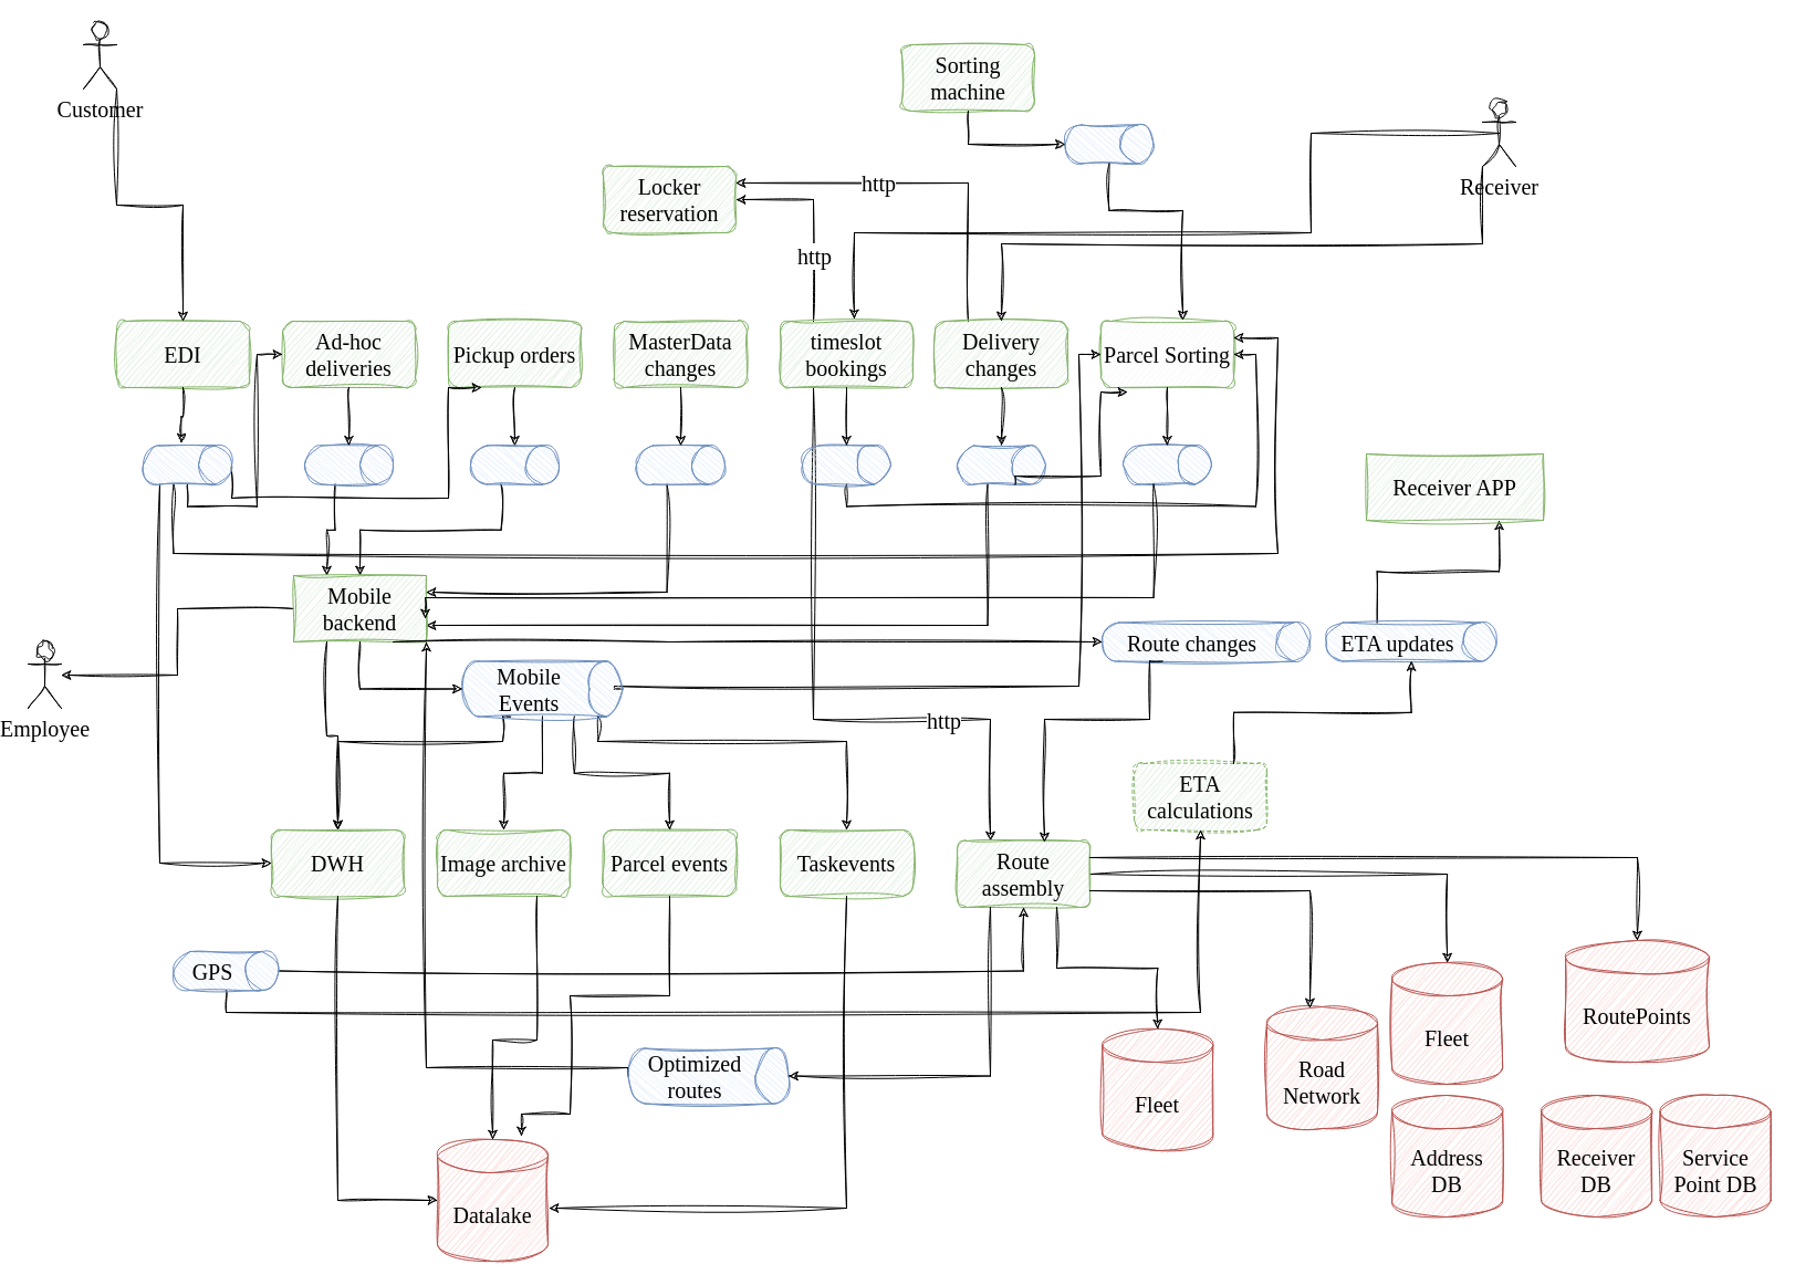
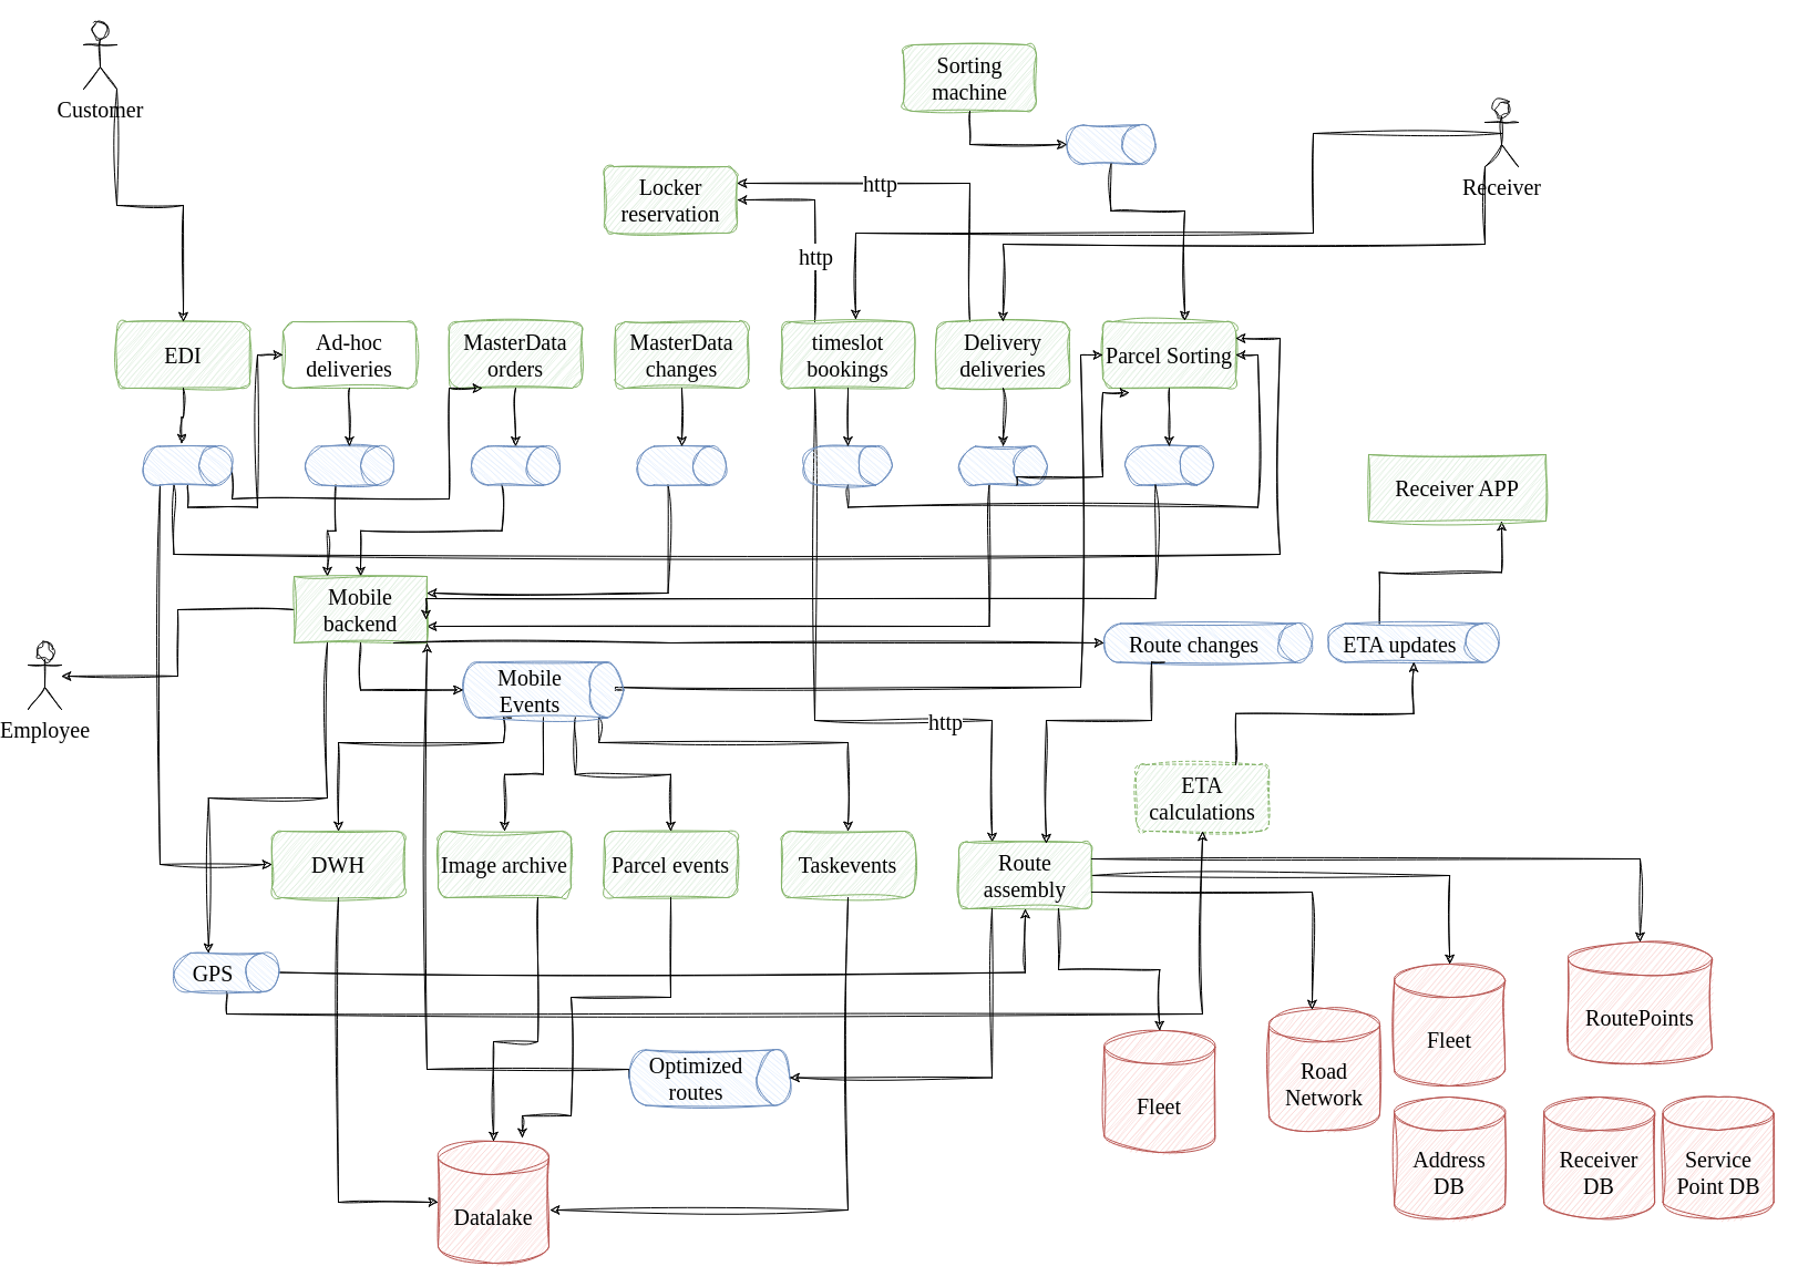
- <mxCell id="27" value="Ad-hoc deliveries" style="rounded=1;whiteSpace=wrap;html=1;sketch=1;hachureGap=4;jiggle=2;curveFitting=1;fontFamily=Architects Daughter;fontSource=https%3A%2F%2Ffonts.googleapis.com%2Fcss%3Ffamily%3DArchitects%2BDaughter;fontSize=20;fillColor=#d5e8d4;strokeColor=#82b366;" vertex="1" parent="1"><mxGeometry x="250" y="290" width="120" height="60" as="geometry" /></mxCell>
+ <mxCell id="27" value="Ad-hoc deliveries" style="rounded=1;whiteSpace=wrap;html=1;sketch=1;hachureGap=4;jiggle=2;curveFitting=1;fontFamily=Architects Daughter;fontSource=https%3A%2F%2Ffonts.googleapis.com%2Fcss%3Ffamily%3DArchitects%2BDaughter;fontSize=20;fillColor=#ffffff;strokeColor=#82b366;" vertex="1" parent="1"><mxGeometry x="250" y="290" width="120" height="60" as="geometry" /></mxCell>
- <mxCell id="23" value="Pickup orders" style="rounded=1;whiteSpace=wrap;html=1;sketch=1;hachureGap=4;jiggle=2;curveFitting=1;fontFamily=Architects Daughter;fontSource=https%3A%2F%2Ffonts.googleapis.com%2Fcss%3Ffamily%3DArchitects%2BDaughter;fontSize=20;fillColor=#d5e8d4;strokeColor=#82b366;" vertex="1" parent="1"><mxGeometry x="400" y="290" width="120" height="60" as="geometry" /></mxCell>
+ <mxCell id="23" value="MasterData orders" style="rounded=1;whiteSpace=wrap;html=1;sketch=1;hachureGap=4;jiggle=2;curveFitting=1;fontFamily=Architects Daughter;fontSource=https%3A%2F%2Ffonts.googleapis.com%2Fcss%3Ffamily%3DArchitects%2BDaughter;fontSize=20;fillColor=#d5e8d4;strokeColor=#82b366;" vertex="1" parent="1"><mxGeometry x="400" y="290" width="120" height="60" as="geometry" /></mxCell>
- <mxCell id="7" value="Delivery&lt;br&gt;changes" style="rounded=1;whiteSpace=wrap;html=1;sketch=1;hachureGap=4;jiggle=2;curveFitting=1;fontFamily=Architects Daughter;fontSource=https%3A%2F%2Ffonts.googleapis.com%2Fcss%3Ffamily%3DArchitects%2BDaughter;fontSize=20;fillColor=#d5e8d4;strokeColor=#82b366;" vertex="1" parent="1"><mxGeometry x="840" y="290" width="120" height="60" as="geometry" /></mxCell>
+ <mxCell id="7" value="Delivery&lt;br&gt;deliveries" style="rounded=1;whiteSpace=wrap;html=1;sketch=1;hachureGap=4;jiggle=2;curveFitting=1;fontFamily=Architects Daughter;fontSource=https%3A%2F%2Ffonts.googleapis.com%2Fcss%3Ffamily%3DArchitects%2BDaughter;fontSize=20;fillColor=#d5e8d4;strokeColor=#82b366;" vertex="1" parent="1"><mxGeometry x="840" y="290" width="120" height="60" as="geometry" /></mxCell>
- <mxCell id="2" value="Parcel Sorting" style="rounded=1;whiteSpace=wrap;html=1;sketch=1;hachureGap=4;jiggle=2;curveFitting=1;fontFamily=Architects Daughter;fontSource=https%3A%2F%2Ffonts.googleapis.com%2Fcss%3Ffamily%3DArchitects%2BDaughter;fontSize=20;fillColor=#f5f5f5;strokeColor=#82b366;" vertex="1" parent="1"><mxGeometry x="990" y="290" width="120" height="60" as="geometry" /></mxCell>
+ <mxCell id="2" value="Parcel Sorting" style="rounded=1;whiteSpace=wrap;html=1;sketch=1;hachureGap=4;jiggle=2;curveFitting=1;fontFamily=Architects Daughter;fontSource=https%3A%2F%2Ffonts.googleapis.com%2Fcss%3Ffamily%3DArchitects%2BDaughter;fontSize=20;fillColor=#d5e8d4;strokeColor=#82b366;" vertex="1" parent="1"><mxGeometry x="990" y="290" width="120" height="60" as="geometry" /></mxCell>
- <mxCell id="75" style="edgeStyle=orthogonalEdgeStyle;rounded=0;sketch=1;hachureGap=4;jiggle=2;curveFitting=1;orthogonalLoop=1;jettySize=auto;html=1;exitX=0.25;exitY=1;exitDx=0;exitDy=0;fontFamily=Architects Daughter;fontSource=https%3A%2F%2Ffonts.googleapis.com%2Fcss%3Ffamily%3DArchitects%2BDaughter;fontSize=16;" edge="1" parent="1" source="68" target="42"><mxGeometry relative="1" as="geometry" /></mxCell>
+ <mxCell id="75" style="edgeStyle=orthogonalEdgeStyle;rounded=0;sketch=1;hachureGap=4;jiggle=2;curveFitting=1;orthogonalLoop=1;jettySize=auto;html=1;exitX=0.25;exitY=1;exitDx=0;exitDy=0;entryX=0;entryY=0;entryDx=0;entryDy=63.75;entryPerimeter=0;fontFamily=Architects Daughter;fontSource=https%3A%2F%2Ffonts.googleapis.com%2Fcss%3Ffamily%3DArchitects%2BDaughter;fontSize=16;" edge="1" parent="1" source="68" target="74"><mxGeometry relative="1" as="geometry" /></mxCell>
